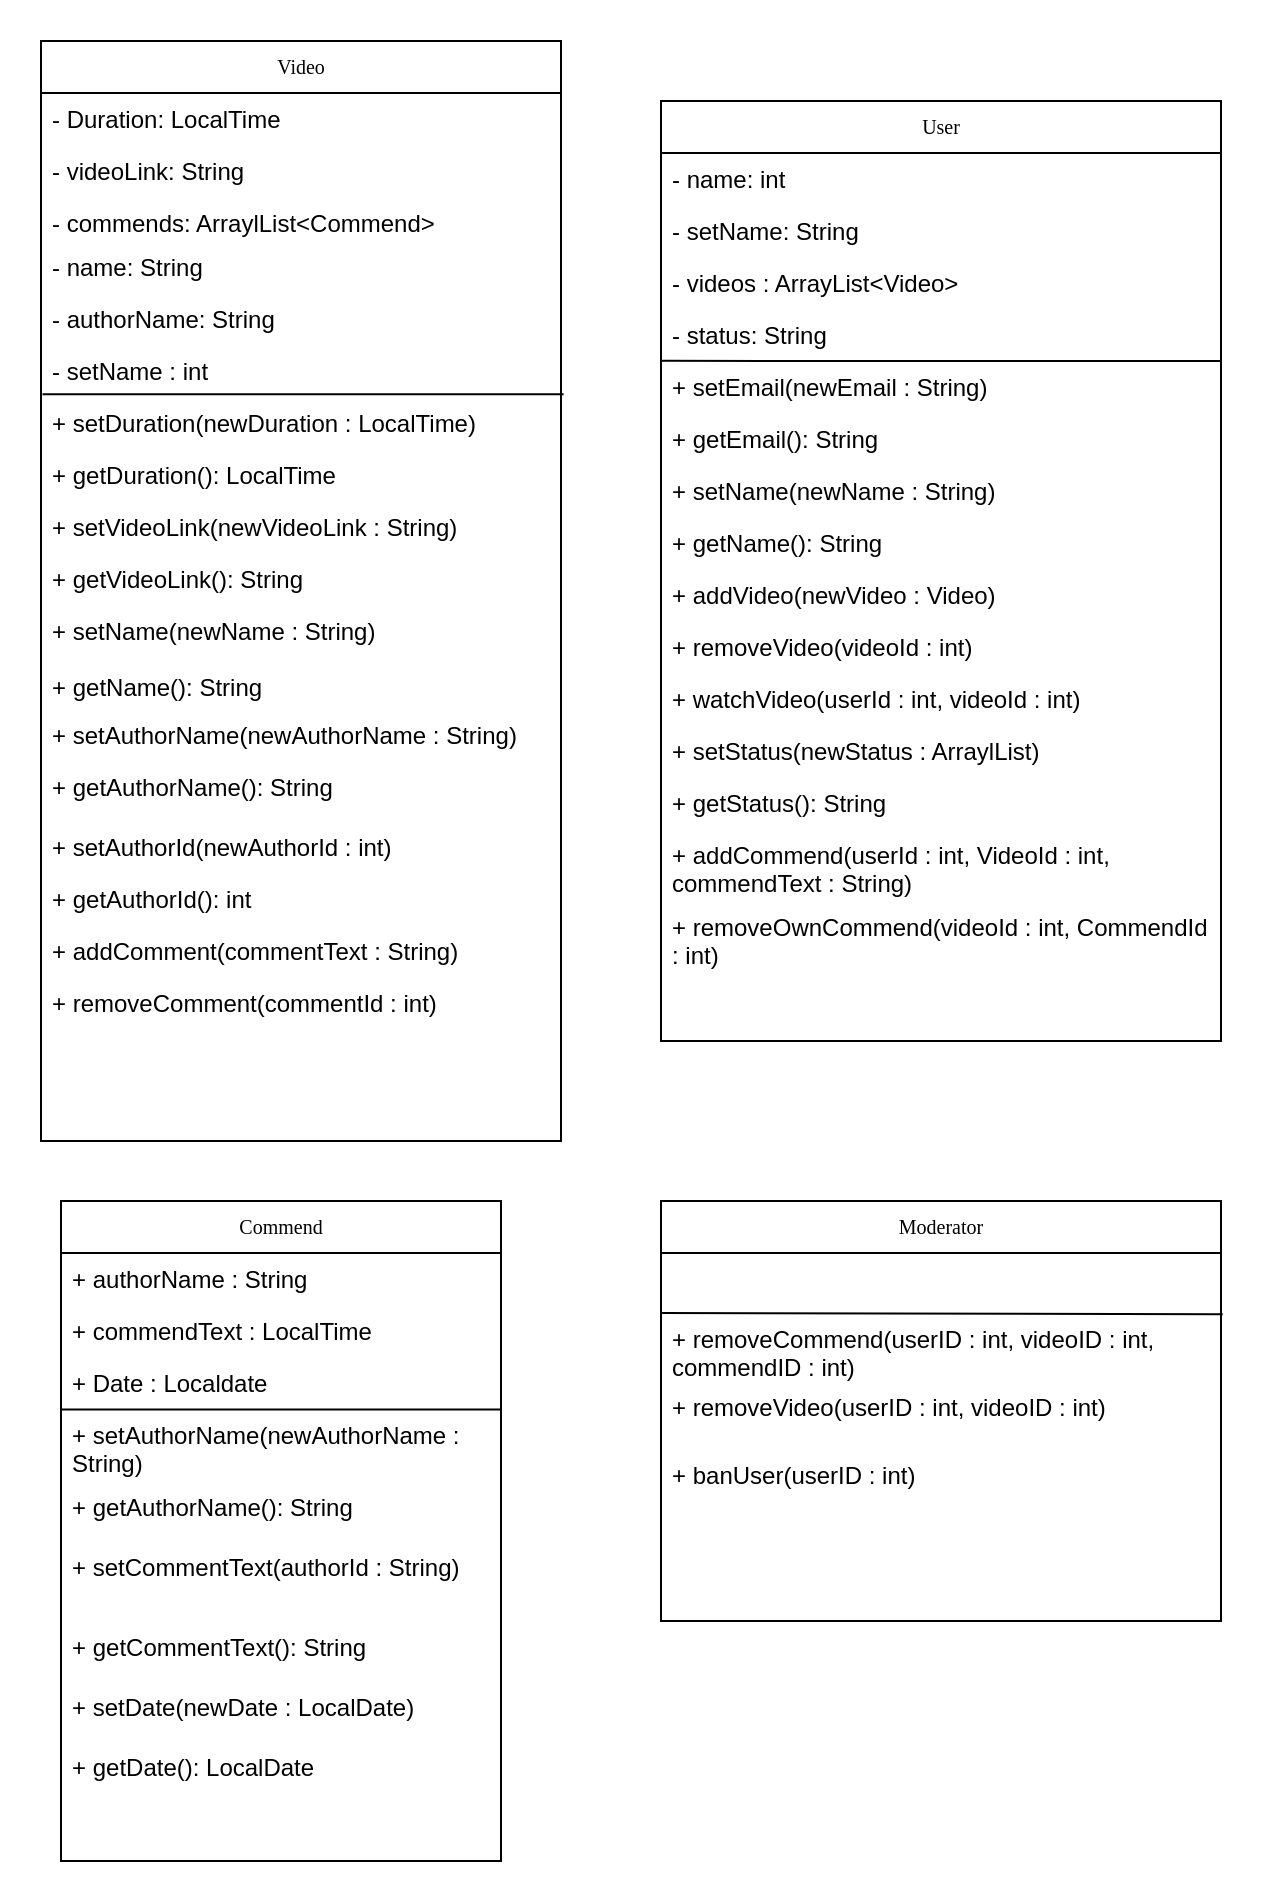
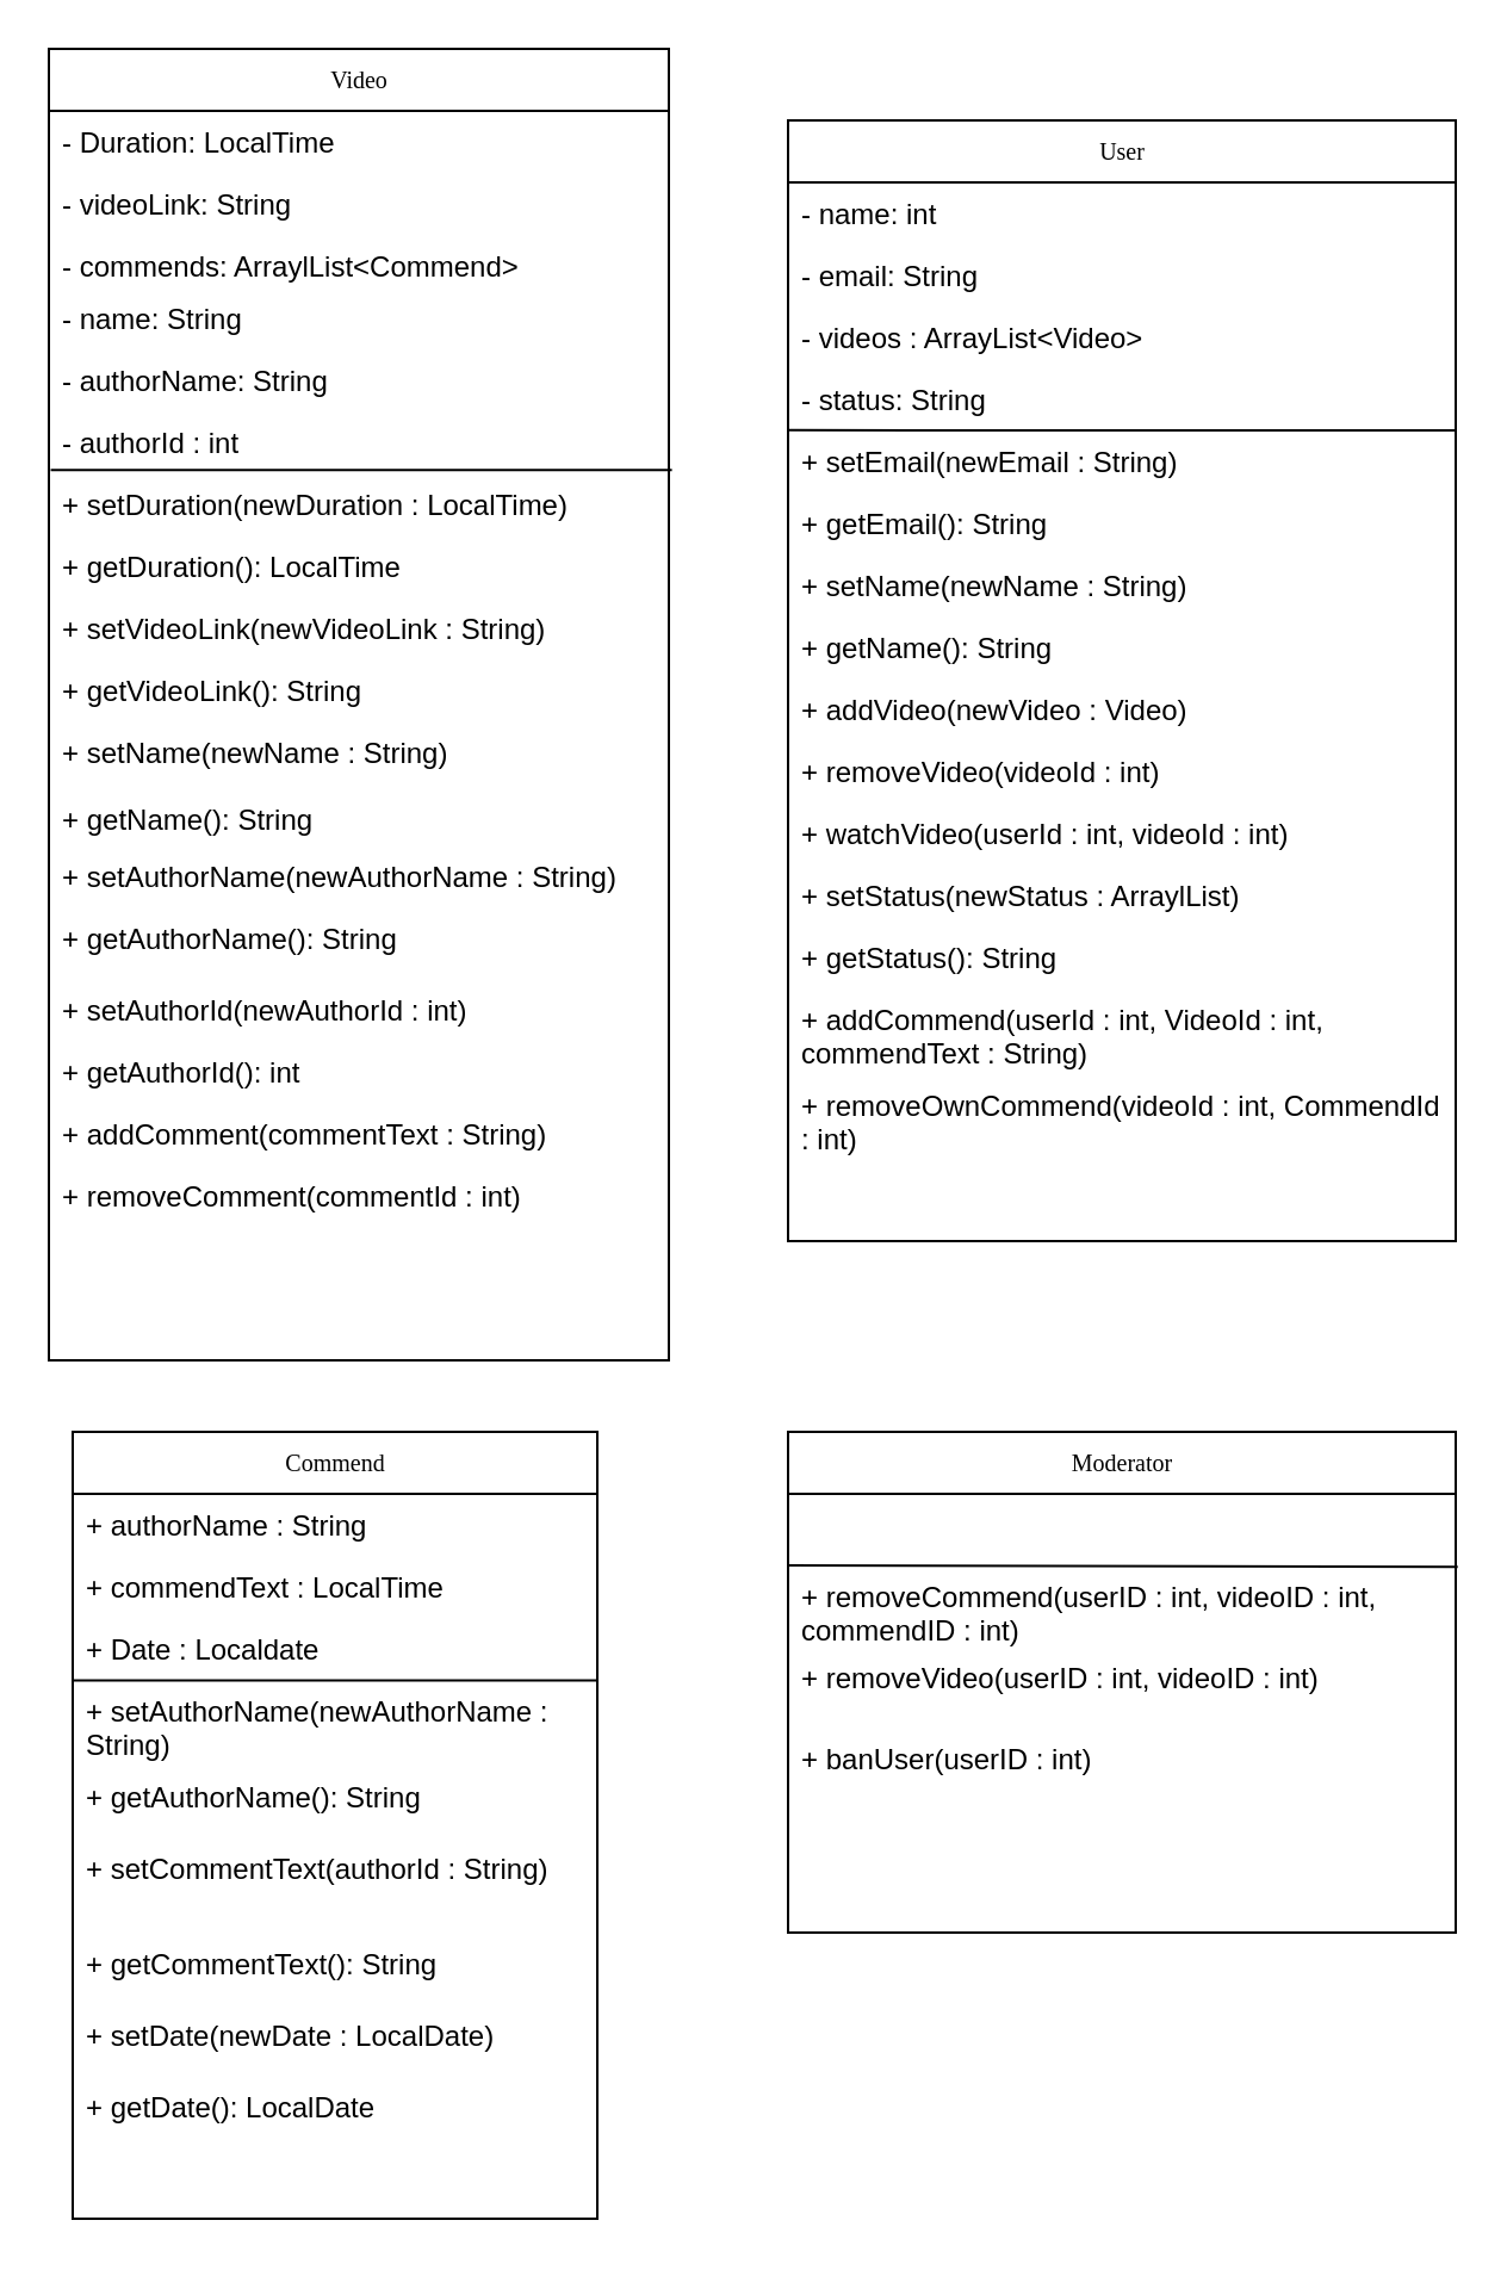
- <mxCell id="24" value="- setName: String" style="text;html=1;strokeColor=none;fillColor=none;align=left;verticalAlign=top;spacingLeft=4;spacingRight=4;whiteSpace=wrap;overflow=hidden;rotatable=0;points=[[0,0.5],[1,0.5]];portConstraint=eastwest;" parent="22" vertex="1"><mxGeometry y="52" width="280" height="26" as="geometry" /></mxCell>
+ <mxCell id="24" value="- email: String" style="text;html=1;strokeColor=none;fillColor=none;align=left;verticalAlign=top;spacingLeft=4;spacingRight=4;whiteSpace=wrap;overflow=hidden;rotatable=0;points=[[0,0.5],[1,0.5]];portConstraint=eastwest;" parent="22" vertex="1"><mxGeometry y="52" width="280" height="26" as="geometry" /></mxCell>
- <mxCell id="8" value="- setName : int&amp;nbsp;" style="text;html=1;strokeColor=none;fillColor=none;align=left;verticalAlign=top;spacingLeft=4;spacingRight=4;whiteSpace=wrap;overflow=hidden;rotatable=0;points=[[0,0.5],[1,0.5]];portConstraint=eastwest;" vertex="1" parent="2"><mxGeometry y="152" width="260" height="26" as="geometry" /></mxCell>
+ <mxCell id="8" value="- authorId : int&amp;nbsp;" style="text;html=1;strokeColor=none;fillColor=none;align=left;verticalAlign=top;spacingLeft=4;spacingRight=4;whiteSpace=wrap;overflow=hidden;rotatable=0;points=[[0,0.5],[1,0.5]];portConstraint=eastwest;" vertex="1" parent="2"><mxGeometry y="152" width="260" height="26" as="geometry" /></mxCell>
